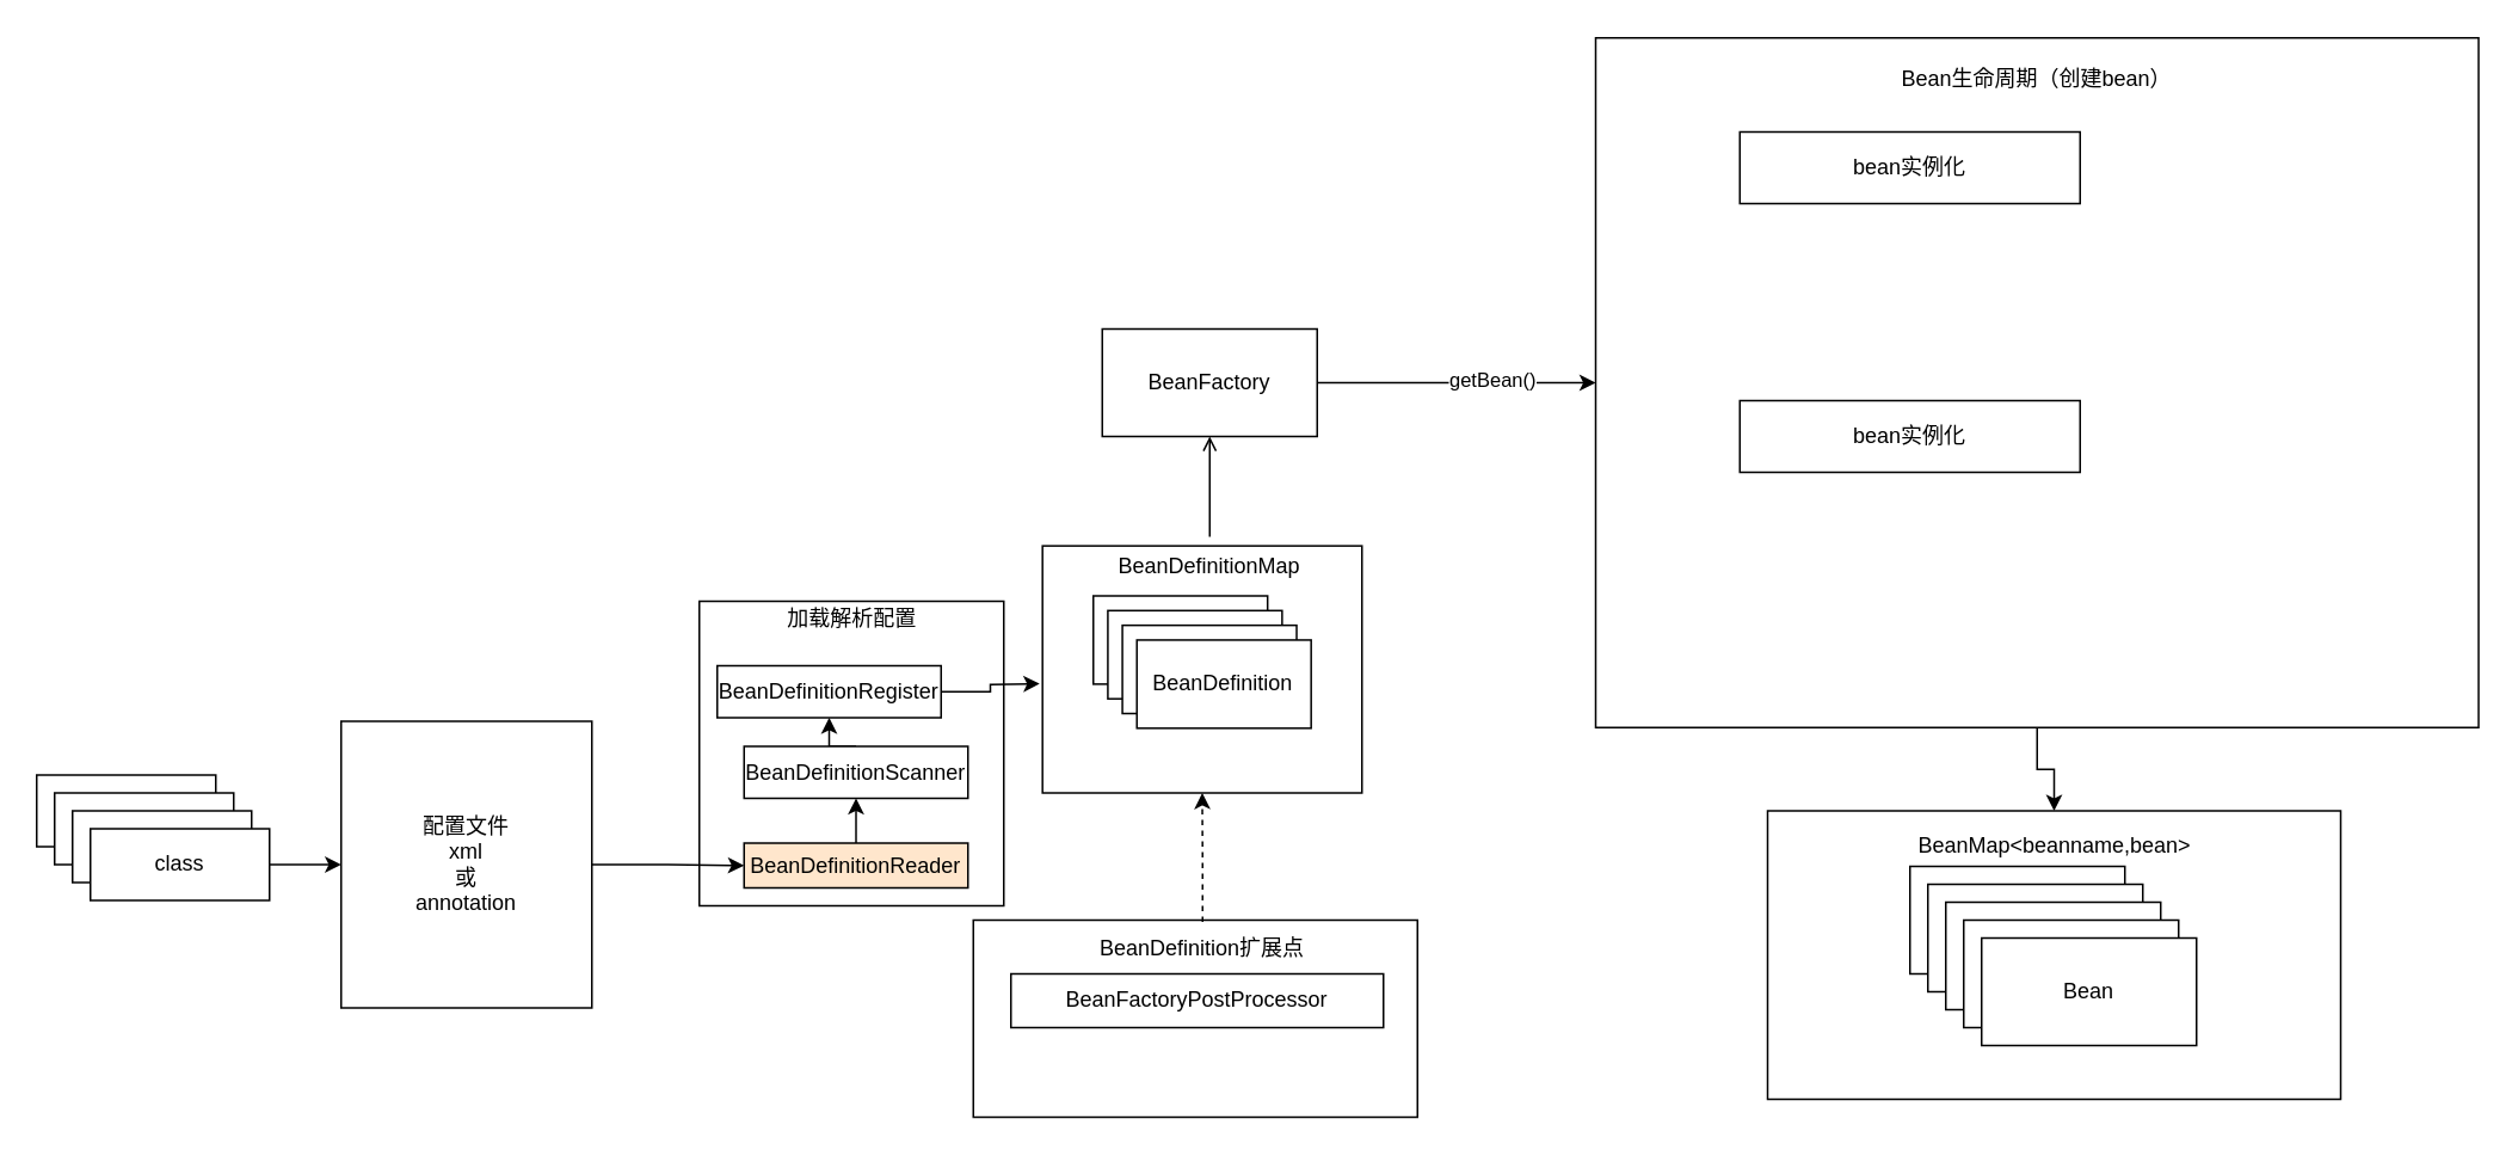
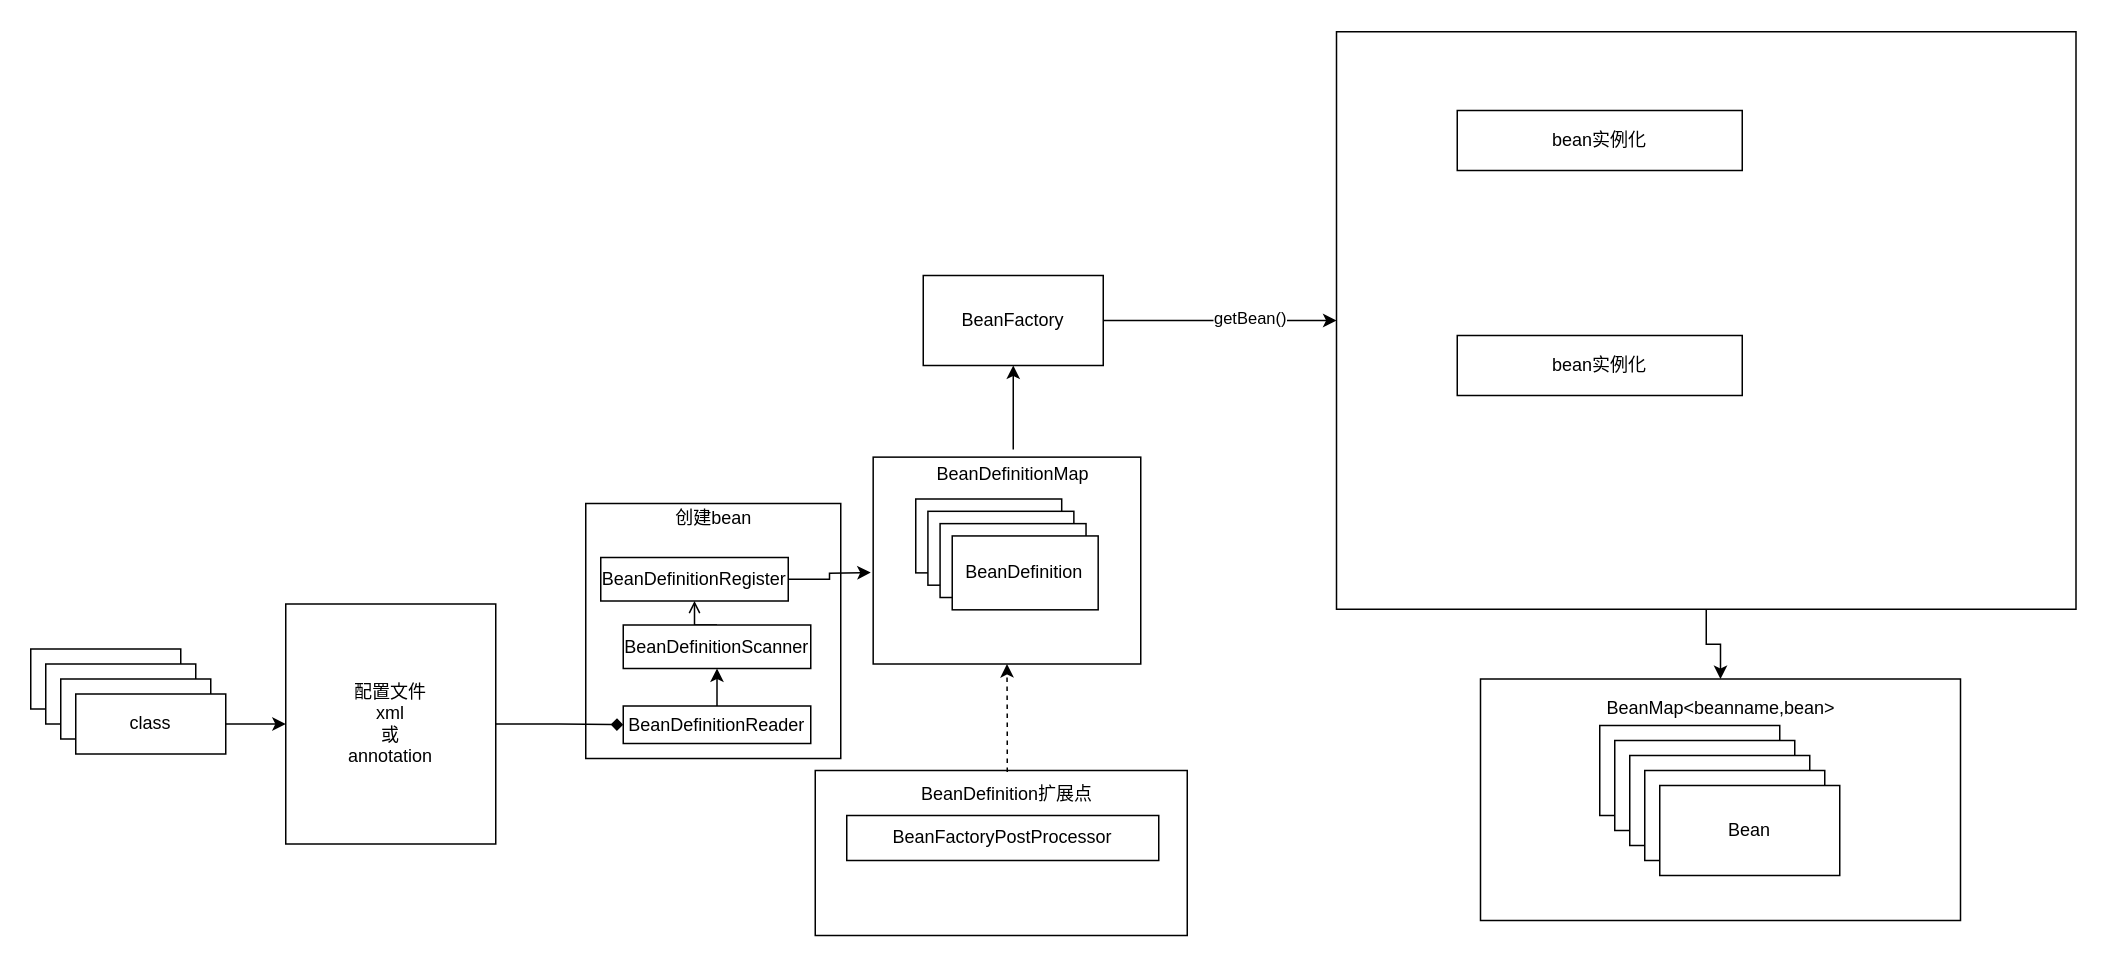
- <mxCell id="45" value="Bean生命周期（创建bean）" style="text;html=1;strokeColor=none;fillColor=none;align=center;verticalAlign=middle;whiteSpace=wrap;rounded=0;" parent="1" vertex="1"><mxGeometry x="1040" y="33" width="194" height="22" as="geometry" /></mxCell>
- <mxCell id="30" style="edgeStyle=orthogonalEdgeStyle;rounded=0;orthogonalLoop=1;jettySize=auto;html=1;exitX=0.5;exitY=0;exitDx=0;exitDy=0;entryX=0.5;entryY=1;entryDx=0;entryDy=0;endArrow=open;" parent="1" source="29" target="12" edge="1"><mxGeometry relative="1" as="geometry" /></mxCell>
+ <mxCell id="30" style="edgeStyle=orthogonalEdgeStyle;rounded=0;orthogonalLoop=1;jettySize=auto;html=1;exitX=0.5;exitY=0;exitDx=0;exitDy=0;entryX=0.5;entryY=1;entryDx=0;entryDy=0;" parent="1" source="29" target="12" edge="1"><mxGeometry relative="1" as="geometry" /></mxCell>
- <mxCell id="14" value="加载解析配置" style="text;html=1;strokeColor=none;fillColor=none;align=center;verticalAlign=middle;whiteSpace=wrap;rounded=0;" parent="1" vertex="1"><mxGeometry x="432.5" y="335" width="85" height="20" as="geometry" /></mxCell>
+ <mxCell id="14" value="创建bean" style="text;html=1;strokeColor=none;fillColor=none;align=center;verticalAlign=middle;whiteSpace=wrap;rounded=0;" parent="1" vertex="1"><mxGeometry x="432.5" y="335" width="85" height="20" as="geometry" /></mxCell>
- <mxCell id="17" style="edgeStyle=orthogonalEdgeStyle;rounded=0;orthogonalLoop=1;jettySize=auto;html=1;exitX=0.5;exitY=0;exitDx=0;exitDy=0;entryX=0.5;entryY=1;entryDx=0;entryDy=0;" parent="1" source="18" target="20" edge="1"><mxGeometry relative="1" as="geometry" /></mxCell>
+ <mxCell id="17" style="edgeStyle=orthogonalEdgeStyle;rounded=0;orthogonalLoop=1;jettySize=auto;html=1;exitX=0.5;exitY=0;exitDx=0;exitDy=0;entryX=0.5;entryY=1;entryDx=0;entryDy=0;endArrow=open;" parent="1" source="18" target="20" edge="1"><mxGeometry relative="1" as="geometry" /></mxCell>
- <mxCell id="21" style="edgeStyle=orthogonalEdgeStyle;rounded=0;orthogonalLoop=1;jettySize=auto;html=1;exitX=1;exitY=0.5;exitDx=0;exitDy=0;entryX=0;entryY=0.5;entryDx=0;entryDy=0;" parent="1" source="2" target="16" edge="1"><mxGeometry relative="1" as="geometry"><mxPoint x="390" y="482" as="targetPoint" /></mxGeometry></mxCell>
+ <mxCell id="21" style="edgeStyle=orthogonalEdgeStyle;rounded=0;orthogonalLoop=1;jettySize=auto;html=1;exitX=1;exitY=0.5;exitDx=0;exitDy=0;entryX=0;entryY=0.5;entryDx=0;entryDy=0;endArrow=diamond;" parent="1" source="2" target="16" edge="1"><mxGeometry relative="1" as="geometry"><mxPoint x="390" y="482" as="targetPoint" /></mxGeometry></mxCell>
- <mxCell id="16" value="BeanDefinitionReader" style="rounded=0;whiteSpace=wrap;html=1;fillColor=#ffe6cc;" parent="1" vertex="1"><mxGeometry x="415" y="470" width="125" height="25" as="geometry" /></mxCell>
+ <mxCell id="16" value="BeanDefinitionReader" style="rounded=0;whiteSpace=wrap;html=1;" parent="1" vertex="1"><mxGeometry x="415" y="470" width="125" height="25" as="geometry" /></mxCell>
